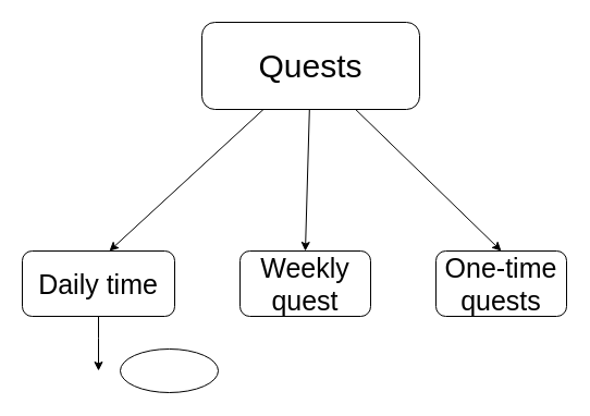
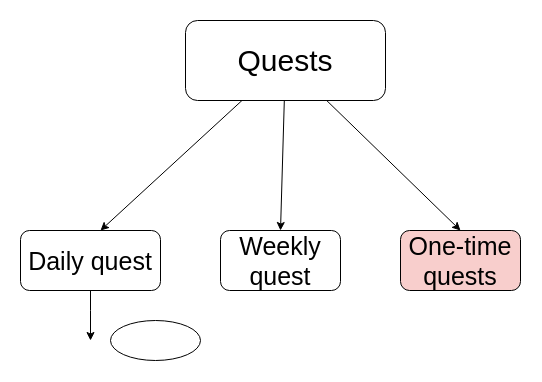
- <mxCell id="7" value="Daily time" style="rounded=1;whiteSpace=wrap;html=1;fontSize=25;" vertex="1" parent="1"><mxGeometry x="20" y="230" width="140" height="60" as="geometry" /></mxCell>
+ <mxCell id="7" value="Daily quest" style="rounded=1;whiteSpace=wrap;html=1;fontSize=25;" vertex="1" parent="1"><mxGeometry x="20" y="230" width="140" height="60" as="geometry" /></mxCell>
- <mxCell id="8" value="One-time quests" style="rounded=1;whiteSpace=wrap;html=1;fontSize=25;" vertex="1" parent="1"><mxGeometry x="400" y="230" width="120" height="60" as="geometry" /></mxCell>
+ <mxCell id="8" value="One-time quests" style="rounded=1;whiteSpace=wrap;html=1;fontSize=25;fillColor=#f8cecc;" vertex="1" parent="1"><mxGeometry x="400" y="230" width="120" height="60" as="geometry" /></mxCell>
